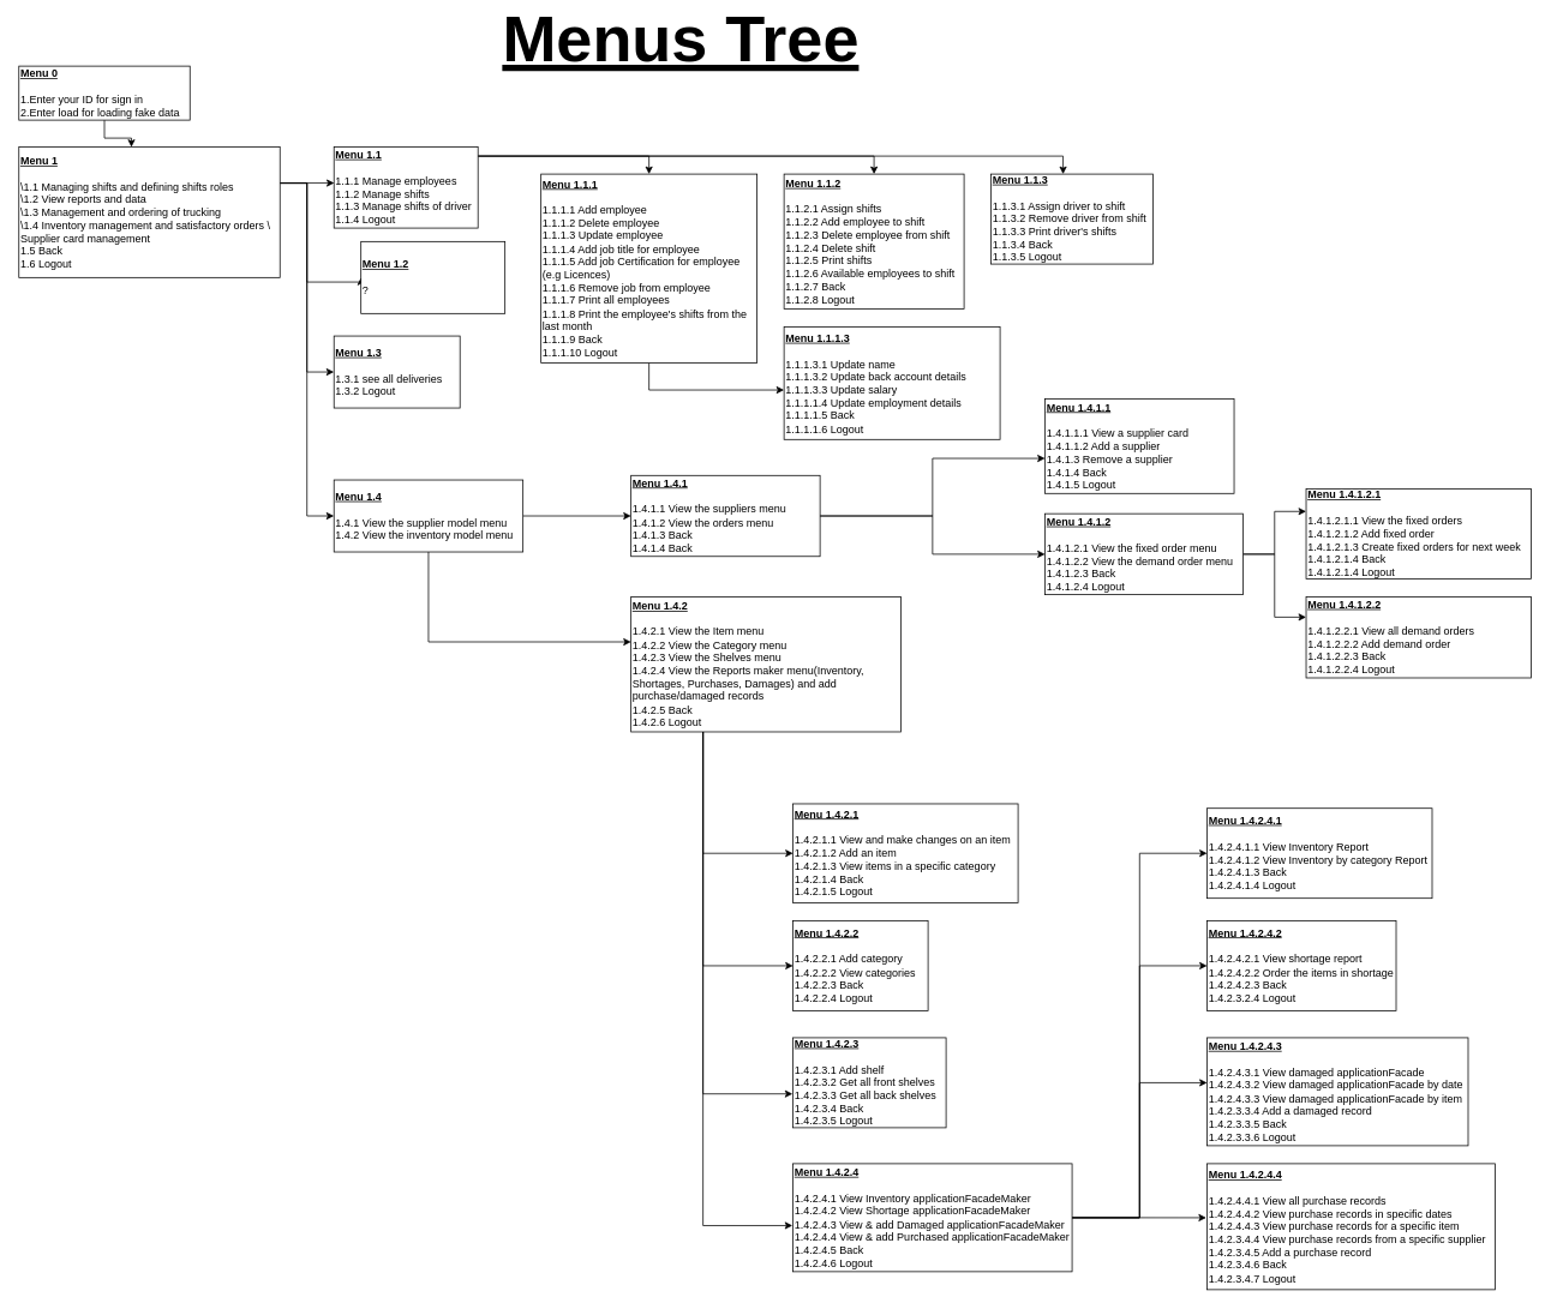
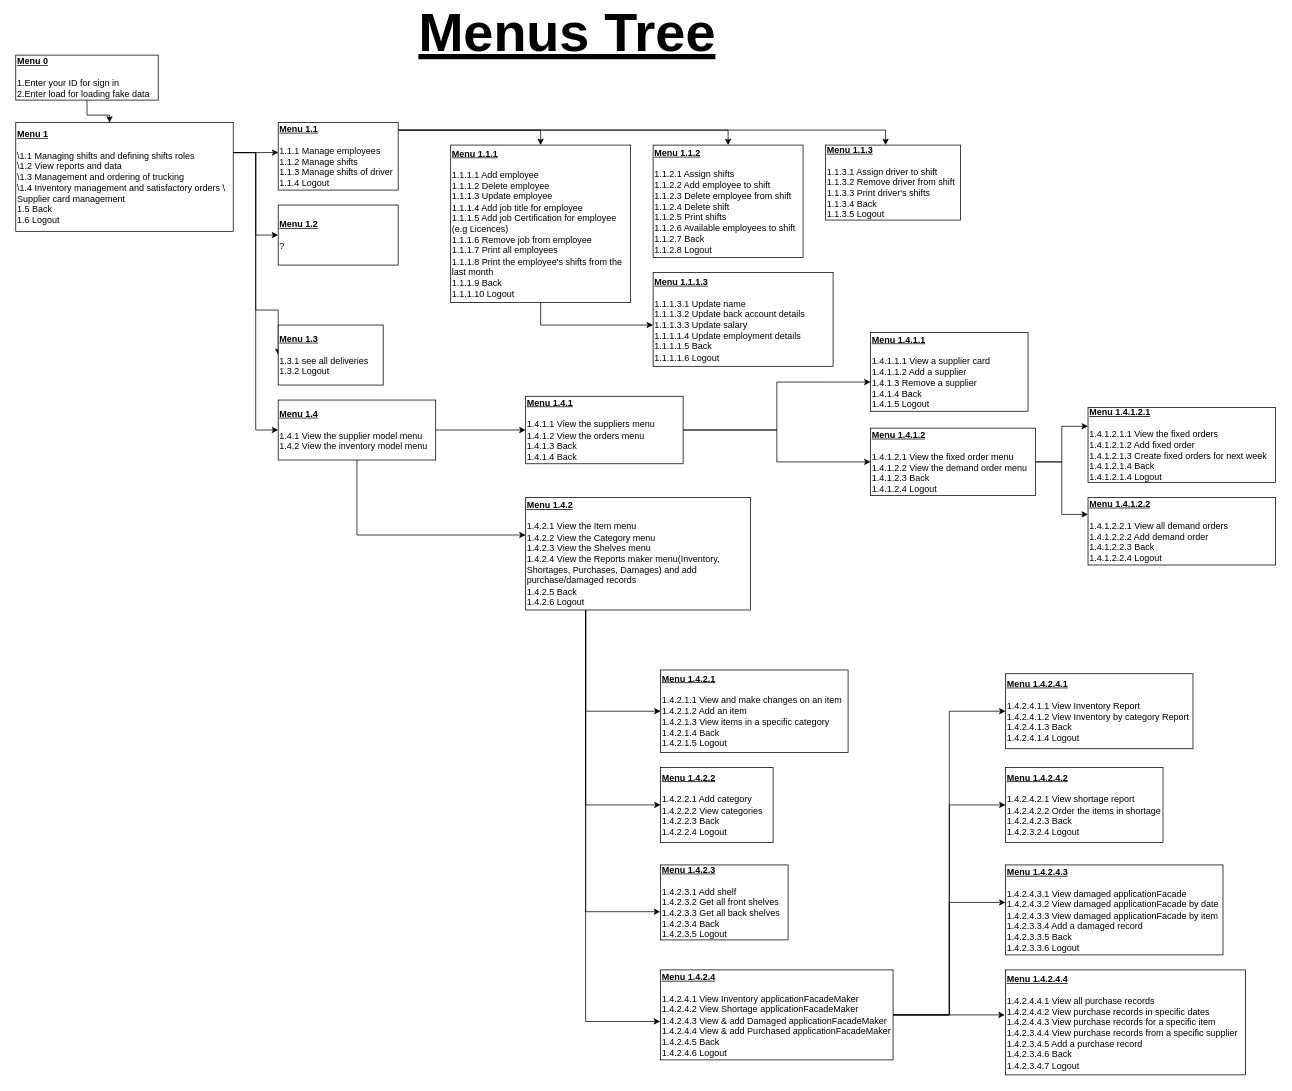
- <mxCell id="14" value="&lt;b&gt;&lt;u&gt;Menu 1.2&lt;br&gt;&lt;/u&gt;&lt;/b&gt;&lt;br&gt;?" style="rounded=0;whiteSpace=wrap;html=1;align=left;" vertex="1" parent="1"><mxGeometry x="400" y="265" width="160" height="80" as="geometry" /></mxCell>
+ <mxCell id="14" value="&lt;b&gt;&lt;u&gt;Menu 1.2&lt;br&gt;&lt;/u&gt;&lt;/b&gt;&lt;br&gt;?" style="rounded=0;whiteSpace=wrap;html=1;align=left;" vertex="1" parent="1"><mxGeometry x="370" y="270" width="160" height="80" as="geometry" /></mxCell>
- <mxCell id="9" value="&lt;b&gt;&lt;u&gt;Menu 1.3&lt;br&gt;&lt;/u&gt;&lt;/b&gt;&lt;br&gt;1.3.1 see all deliveries&lt;br&gt;1.3.2 Logout" style="rounded=0;whiteSpace=wrap;html=1;align=left;" vertex="1" parent="1"><mxGeometry x="370" y="370" width="140" height="80" as="geometry" /></mxCell>
+ <mxCell id="9" value="&lt;b&gt;&lt;u&gt;Menu 1.3&lt;br&gt;&lt;/u&gt;&lt;/b&gt;&lt;br&gt;1.3.1 see all deliveries&lt;br&gt;1.3.2 Logout" style="rounded=0;whiteSpace=wrap;html=1;align=left;" vertex="1" parent="1"><mxGeometry x="370" y="430" width="140" height="80" as="geometry" /></mxCell>
